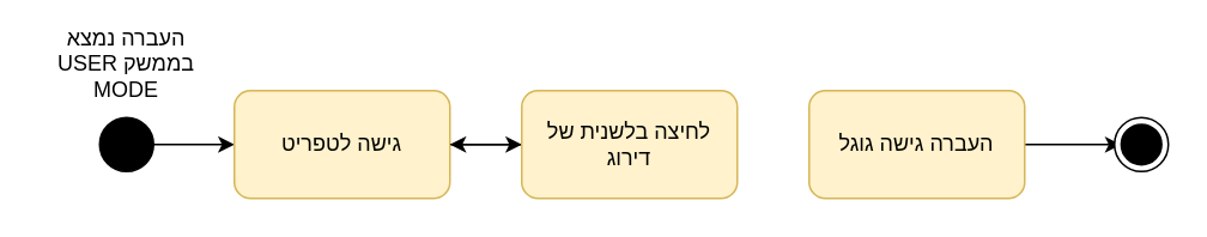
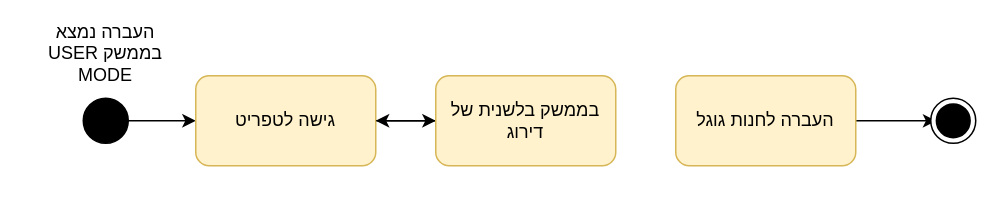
- <mxCell id="12" value="לחיצה בלשנית של דירוג" style="rounded=1;whiteSpace=wrap;html=1;fillColor=#fff2cc;strokeColor=#d6b656;align=center;textDirection=rtl;" vertex="1" parent="1"><mxGeometry x="290" y="50" width="120" height="60" as="geometry" /></mxCell>
+ <mxCell id="12" value="בממשק בלשנית של דירוג" style="rounded=1;whiteSpace=wrap;html=1;fillColor=#fff2cc;strokeColor=#d6b656;align=center;textDirection=rtl;" vertex="1" parent="1"><mxGeometry x="290" y="50" width="120" height="60" as="geometry" /></mxCell>
- <mxCell id="7" value="העברה גישה גוגל" style="rounded=1;whiteSpace=wrap;html=1;fillColor=#fff2cc;strokeColor=#d6b656;align=center;textDirection=rtl;" parent="1" vertex="1"><mxGeometry x="450" y="50" width="120" height="60" as="geometry" /></mxCell>
+ <mxCell id="7" value="העברה לחנות גוגל" style="rounded=1;whiteSpace=wrap;html=1;fillColor=#fff2cc;strokeColor=#d6b656;align=center;textDirection=rtl;" parent="1" vertex="1"><mxGeometry x="450" y="50" width="120" height="60" as="geometry" /></mxCell>
